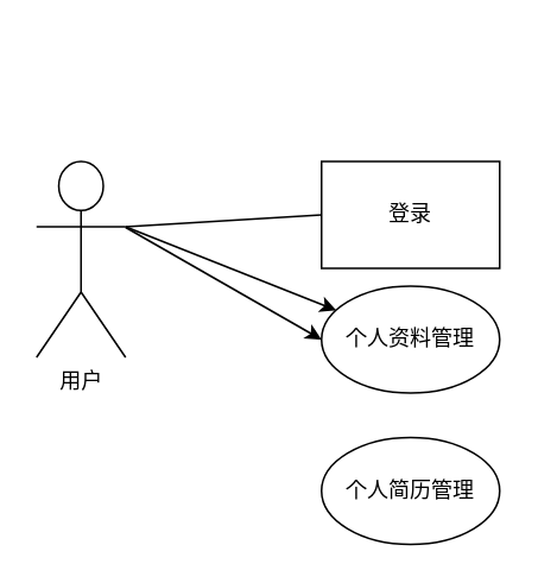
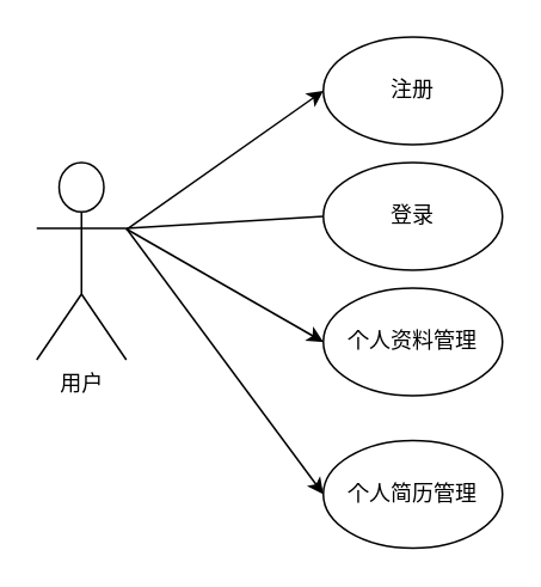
+ <mxCell id="7" value="注册" style="ellipse;whiteSpace=wrap;html=1;" vertex="1" parent="1"><mxGeometry x="180" y="20" width="100" height="60" as="geometry" /></mxCell>
+ <mxCell id="2" style="rounded=0;orthogonalLoop=1;jettySize=auto;html=1;entryX=0;entryY=0.5;entryDx=0;entryDy=0;" edge="1" parent="1" source="6" target="7"><mxGeometry relative="1" as="geometry" /></mxCell>
- <mxCell id="8" value="登录" style="whiteSpace=wrap;html=1;rounded=0;" vertex="1" parent="1"><mxGeometry x="180" y="90" width="100" height="60" as="geometry" /></mxCell>
+ <mxCell id="8" value="登录" style="ellipse;whiteSpace=wrap;html=1;" vertex="1" parent="1"><mxGeometry x="180" y="90" width="100" height="60" as="geometry" /></mxCell>
- <mxCell id="5" style="rounded=0;orthogonalLoop=1;jettySize=auto;html=1;exitX=1;exitY=0.333;exitDx=0;exitDy=0;exitPerimeter=0;" edge="1" parent="1" source="6" target="9"><mxGeometry relative="1" as="geometry" /></mxCell>
+ <mxCell id="5" style="rounded=0;orthogonalLoop=1;jettySize=auto;html=1;exitX=1;exitY=0.333;exitDx=0;exitDy=0;exitPerimeter=0;entryX=0;entryY=0.5;entryDx=0;entryDy=0;" edge="1" parent="1" source="6" target="10"><mxGeometry relative="1" as="geometry" /></mxCell>
